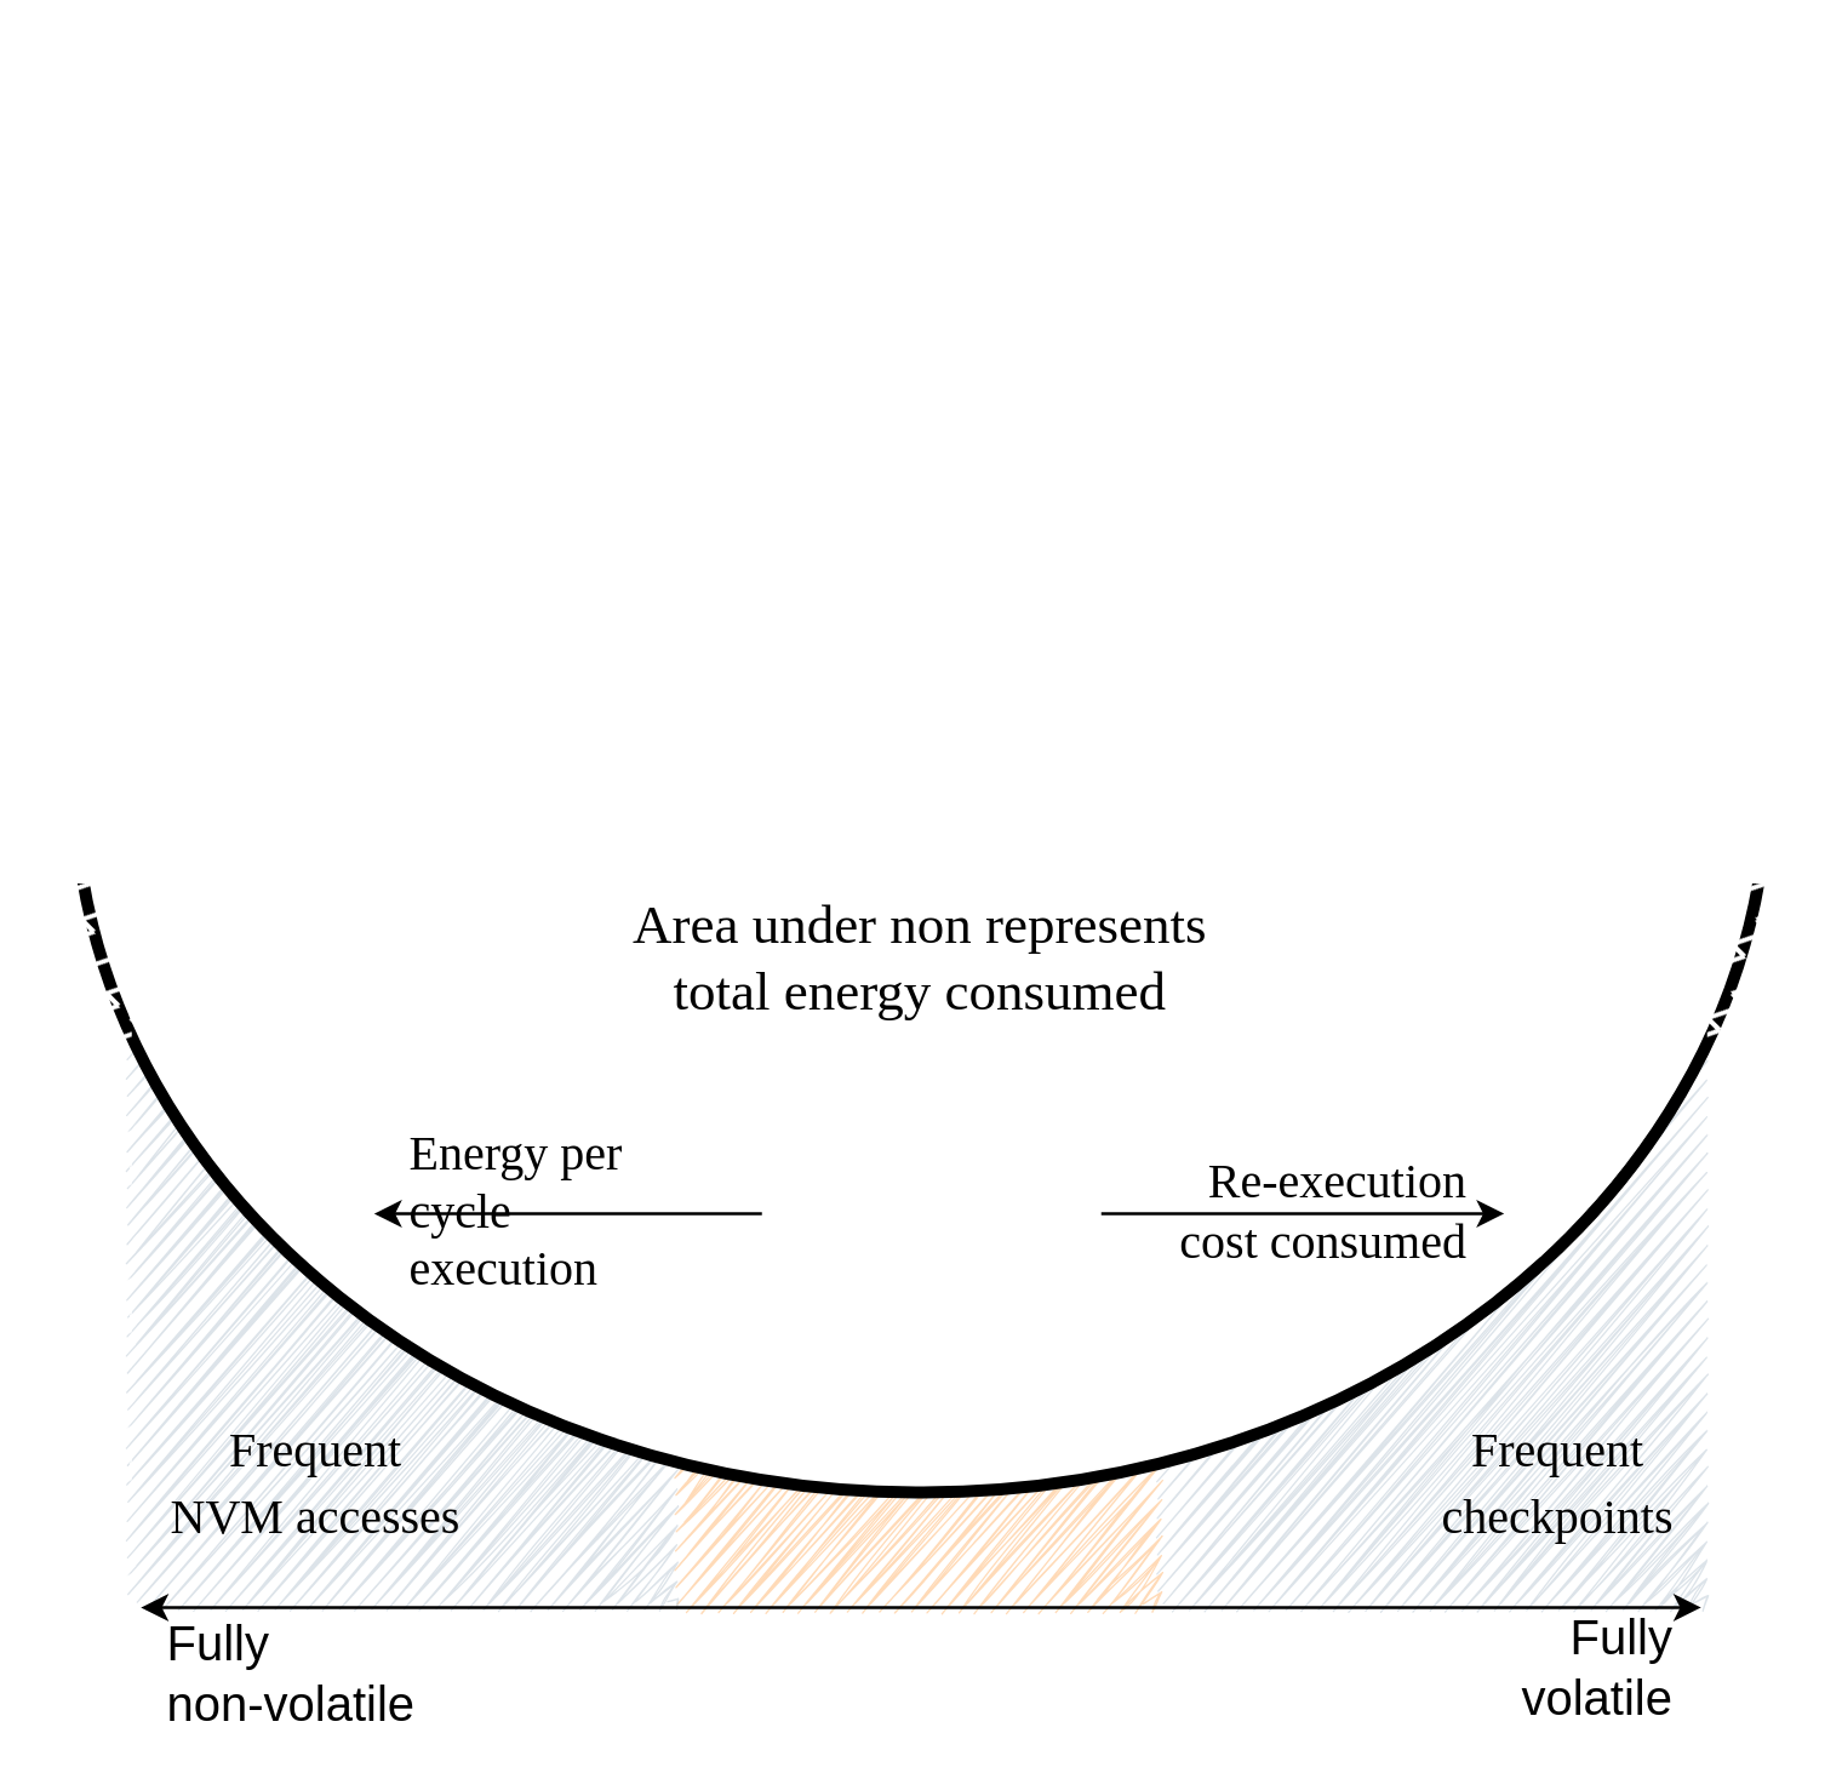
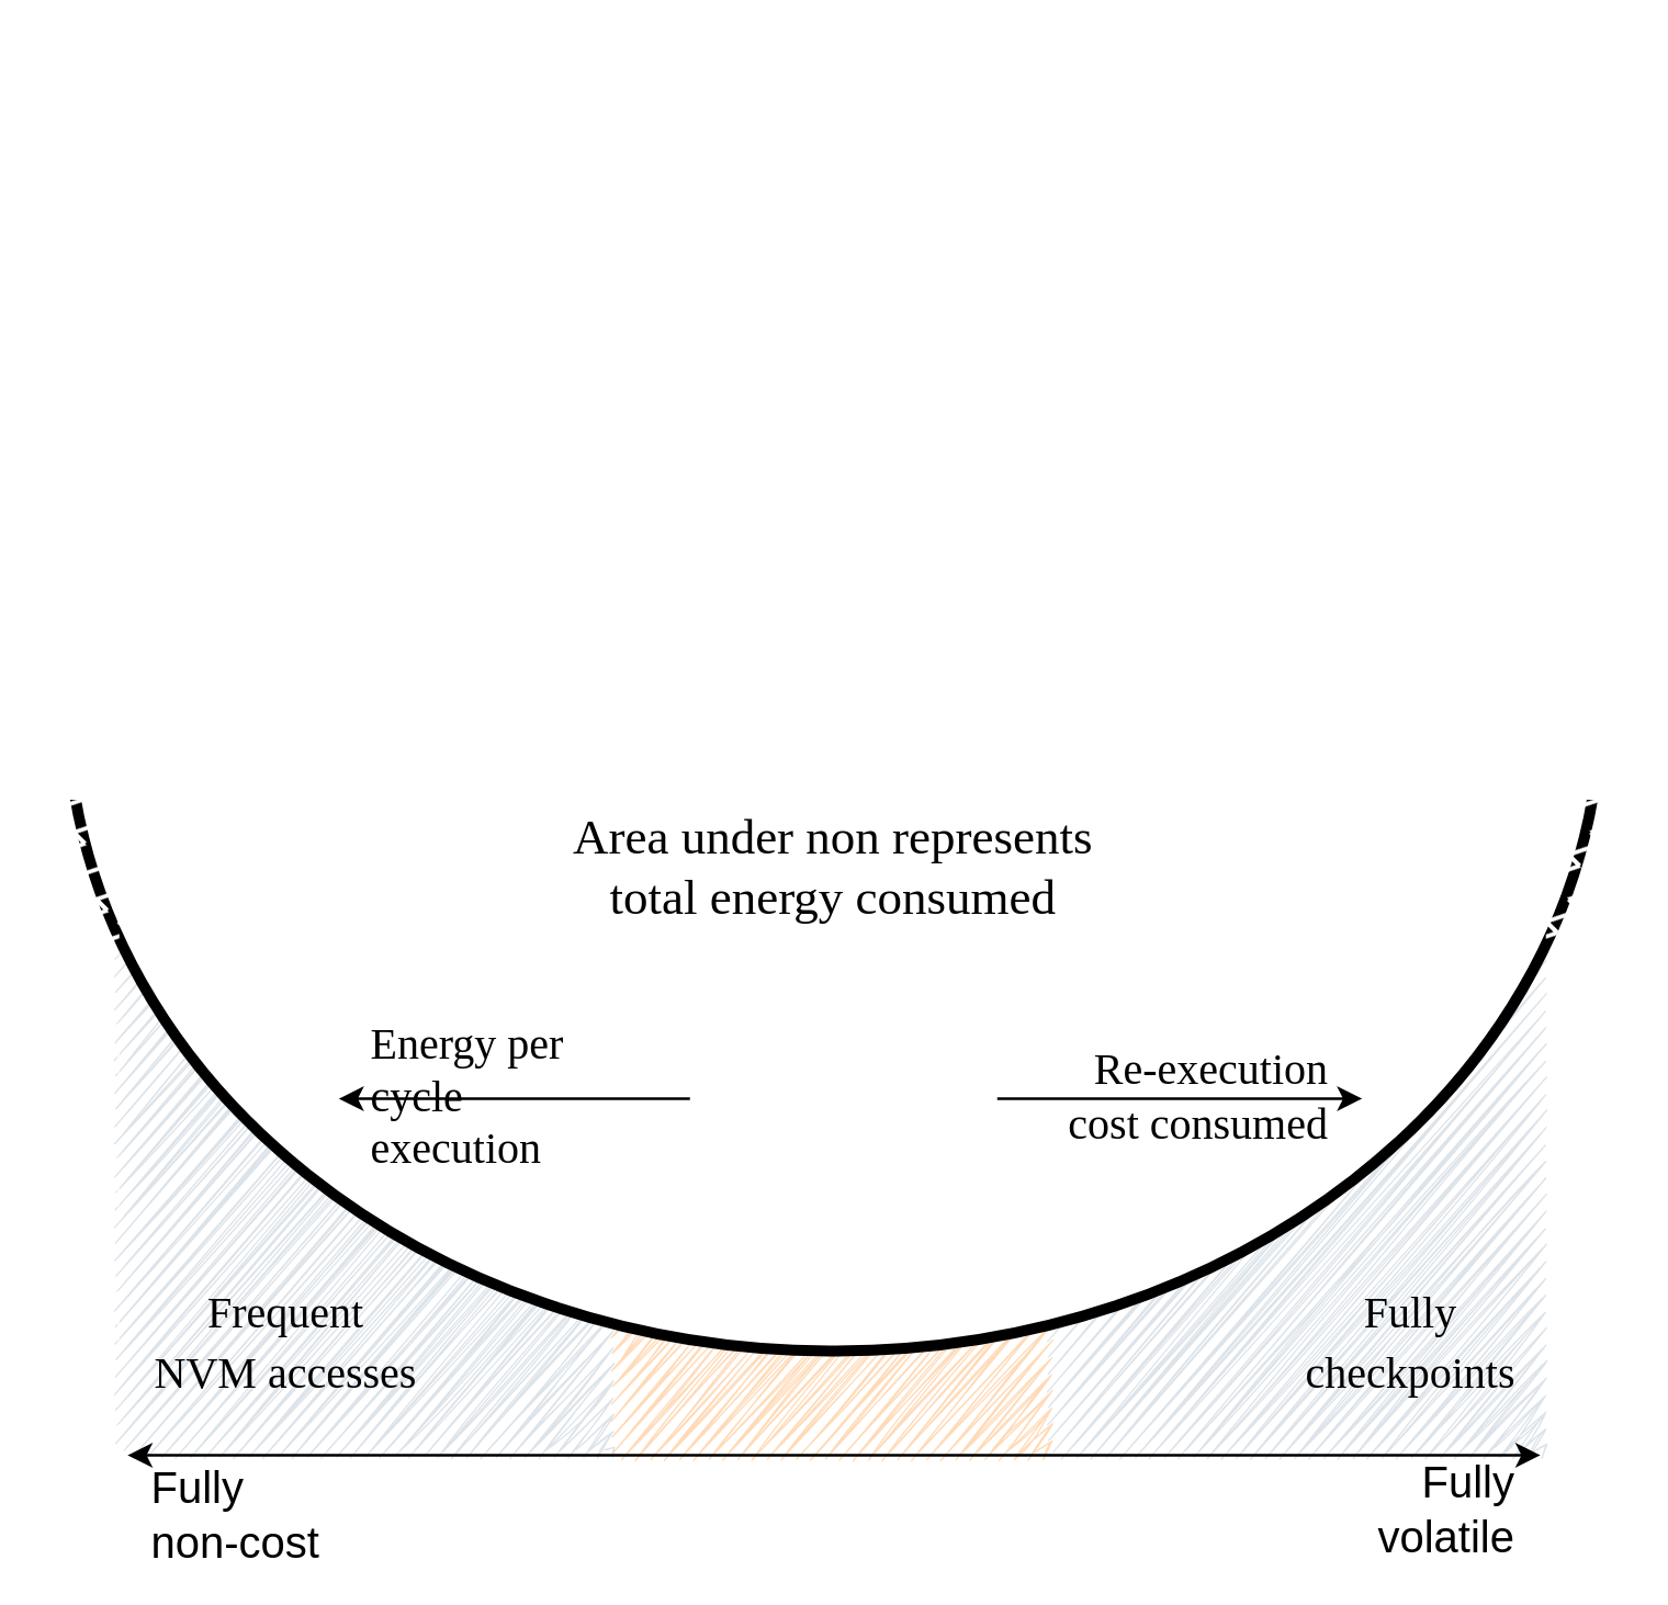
- <mxCell id="16" value="&lt;font style=&quot;font-size: 16px;&quot;&gt;Frequent checkpoints&lt;/font&gt;" style="text;html=1;strokeColor=none;fillColor=none;align=center;verticalAlign=middle;whiteSpace=wrap;rounded=0;sketch=0;fillStyle=zigzag;fontFamily=Linux Biolinum;fontSource=https%3A%2F%2Ffonts.googleapis.com%2Fcss%3Ffamily%3DLinux%2BBiolinum;fontSize=18;opacity=50;" vertex="1" parent="1"><mxGeometry x="474" y="444" width="80" height="90" as="geometry" /></mxCell>
+ <mxCell id="16" value="&lt;font style=&quot;font-size: 16px;&quot;&gt;Fully checkpoints&lt;/font&gt;" style="text;html=1;strokeColor=none;fillColor=none;align=center;verticalAlign=middle;whiteSpace=wrap;rounded=0;sketch=0;fillStyle=zigzag;fontFamily=Linux Biolinum;fontSource=https%3A%2F%2Ffonts.googleapis.com%2Fcss%3Ffamily%3DLinux%2BBiolinum;fontSize=18;opacity=50;" vertex="1" parent="1"><mxGeometry x="474" y="444" width="80" height="90" as="geometry" /></mxCell>
- <mxCell id="7" value="&lt;font style=&quot;font-size: 16px;&quot;&gt;Fully&lt;br&gt;non-volatile&lt;/font&gt;" style="text;html=1;strokeColor=none;fillColor=none;align=left;verticalAlign=middle;whiteSpace=wrap;rounded=0;" vertex="1" parent="1"><mxGeometry x="53" y="540" width="93" height="23" as="geometry" /></mxCell>
+ <mxCell id="7" value="&lt;font style=&quot;font-size: 16px;&quot;&gt;Fully&lt;br&gt;non-cost&lt;/font&gt;" style="text;html=1;strokeColor=none;fillColor=none;align=left;verticalAlign=middle;whiteSpace=wrap;rounded=0;" vertex="1" parent="1"><mxGeometry x="53" y="540" width="93" height="23" as="geometry" /></mxCell>
